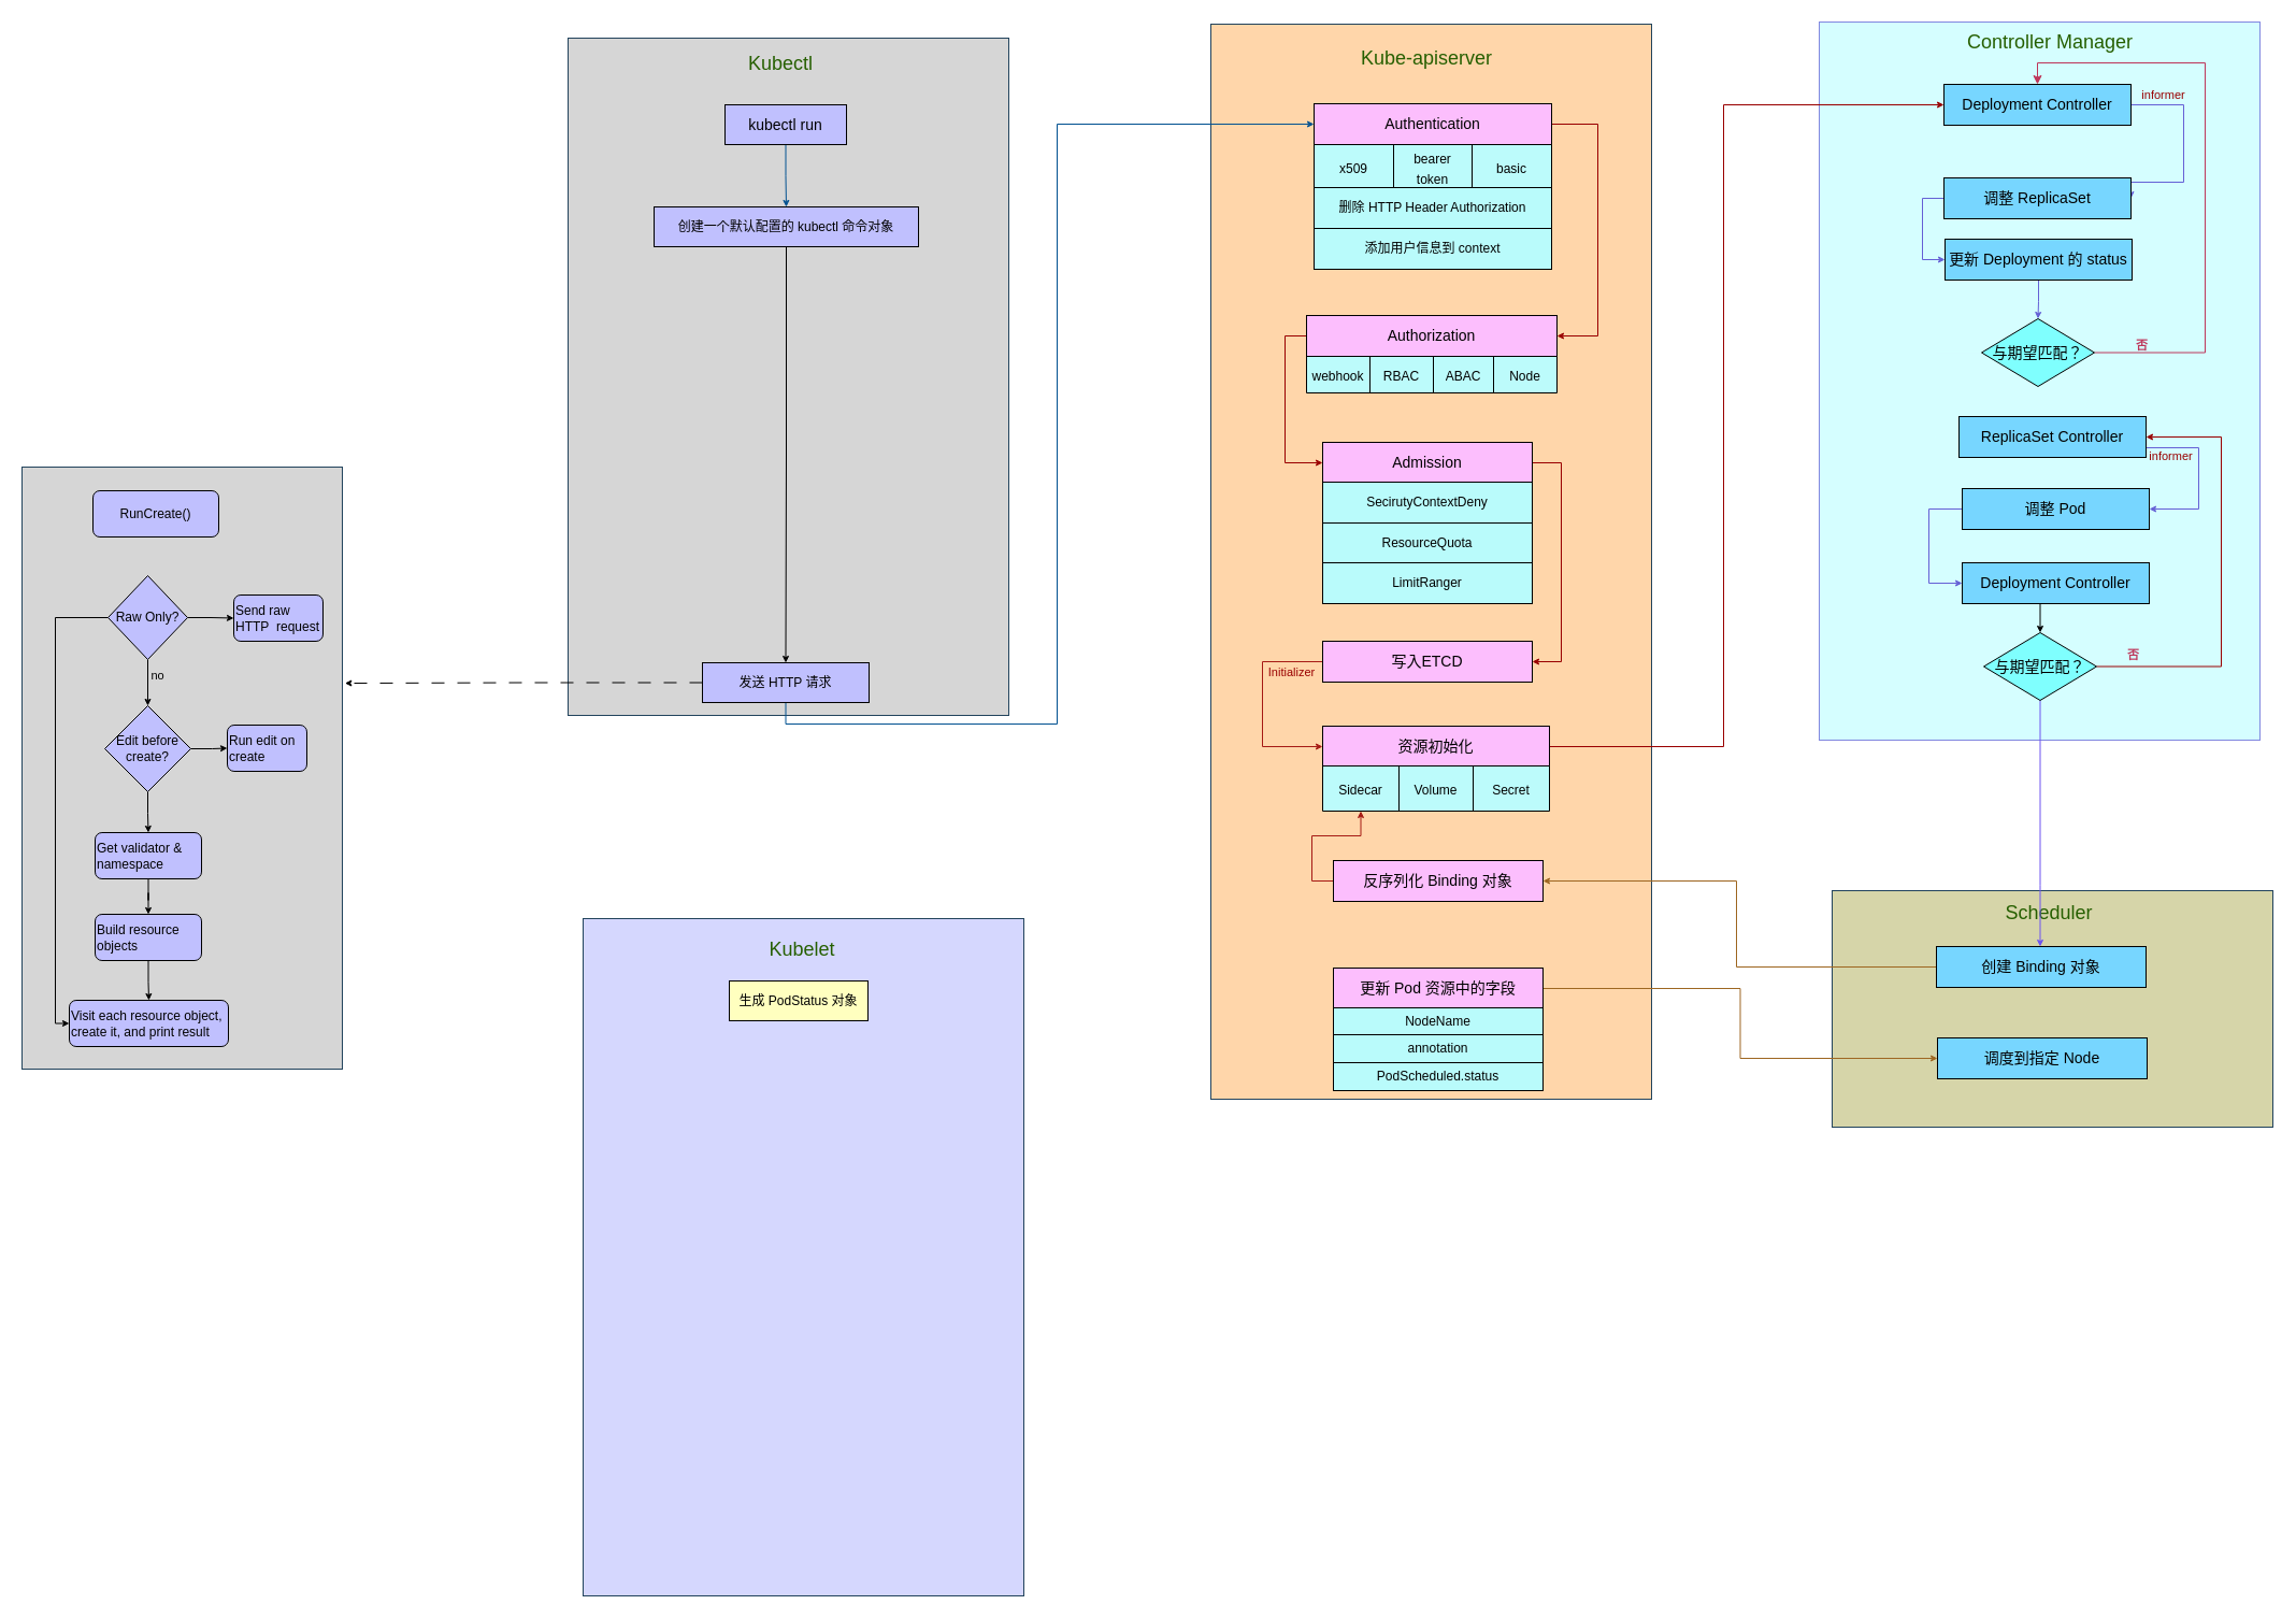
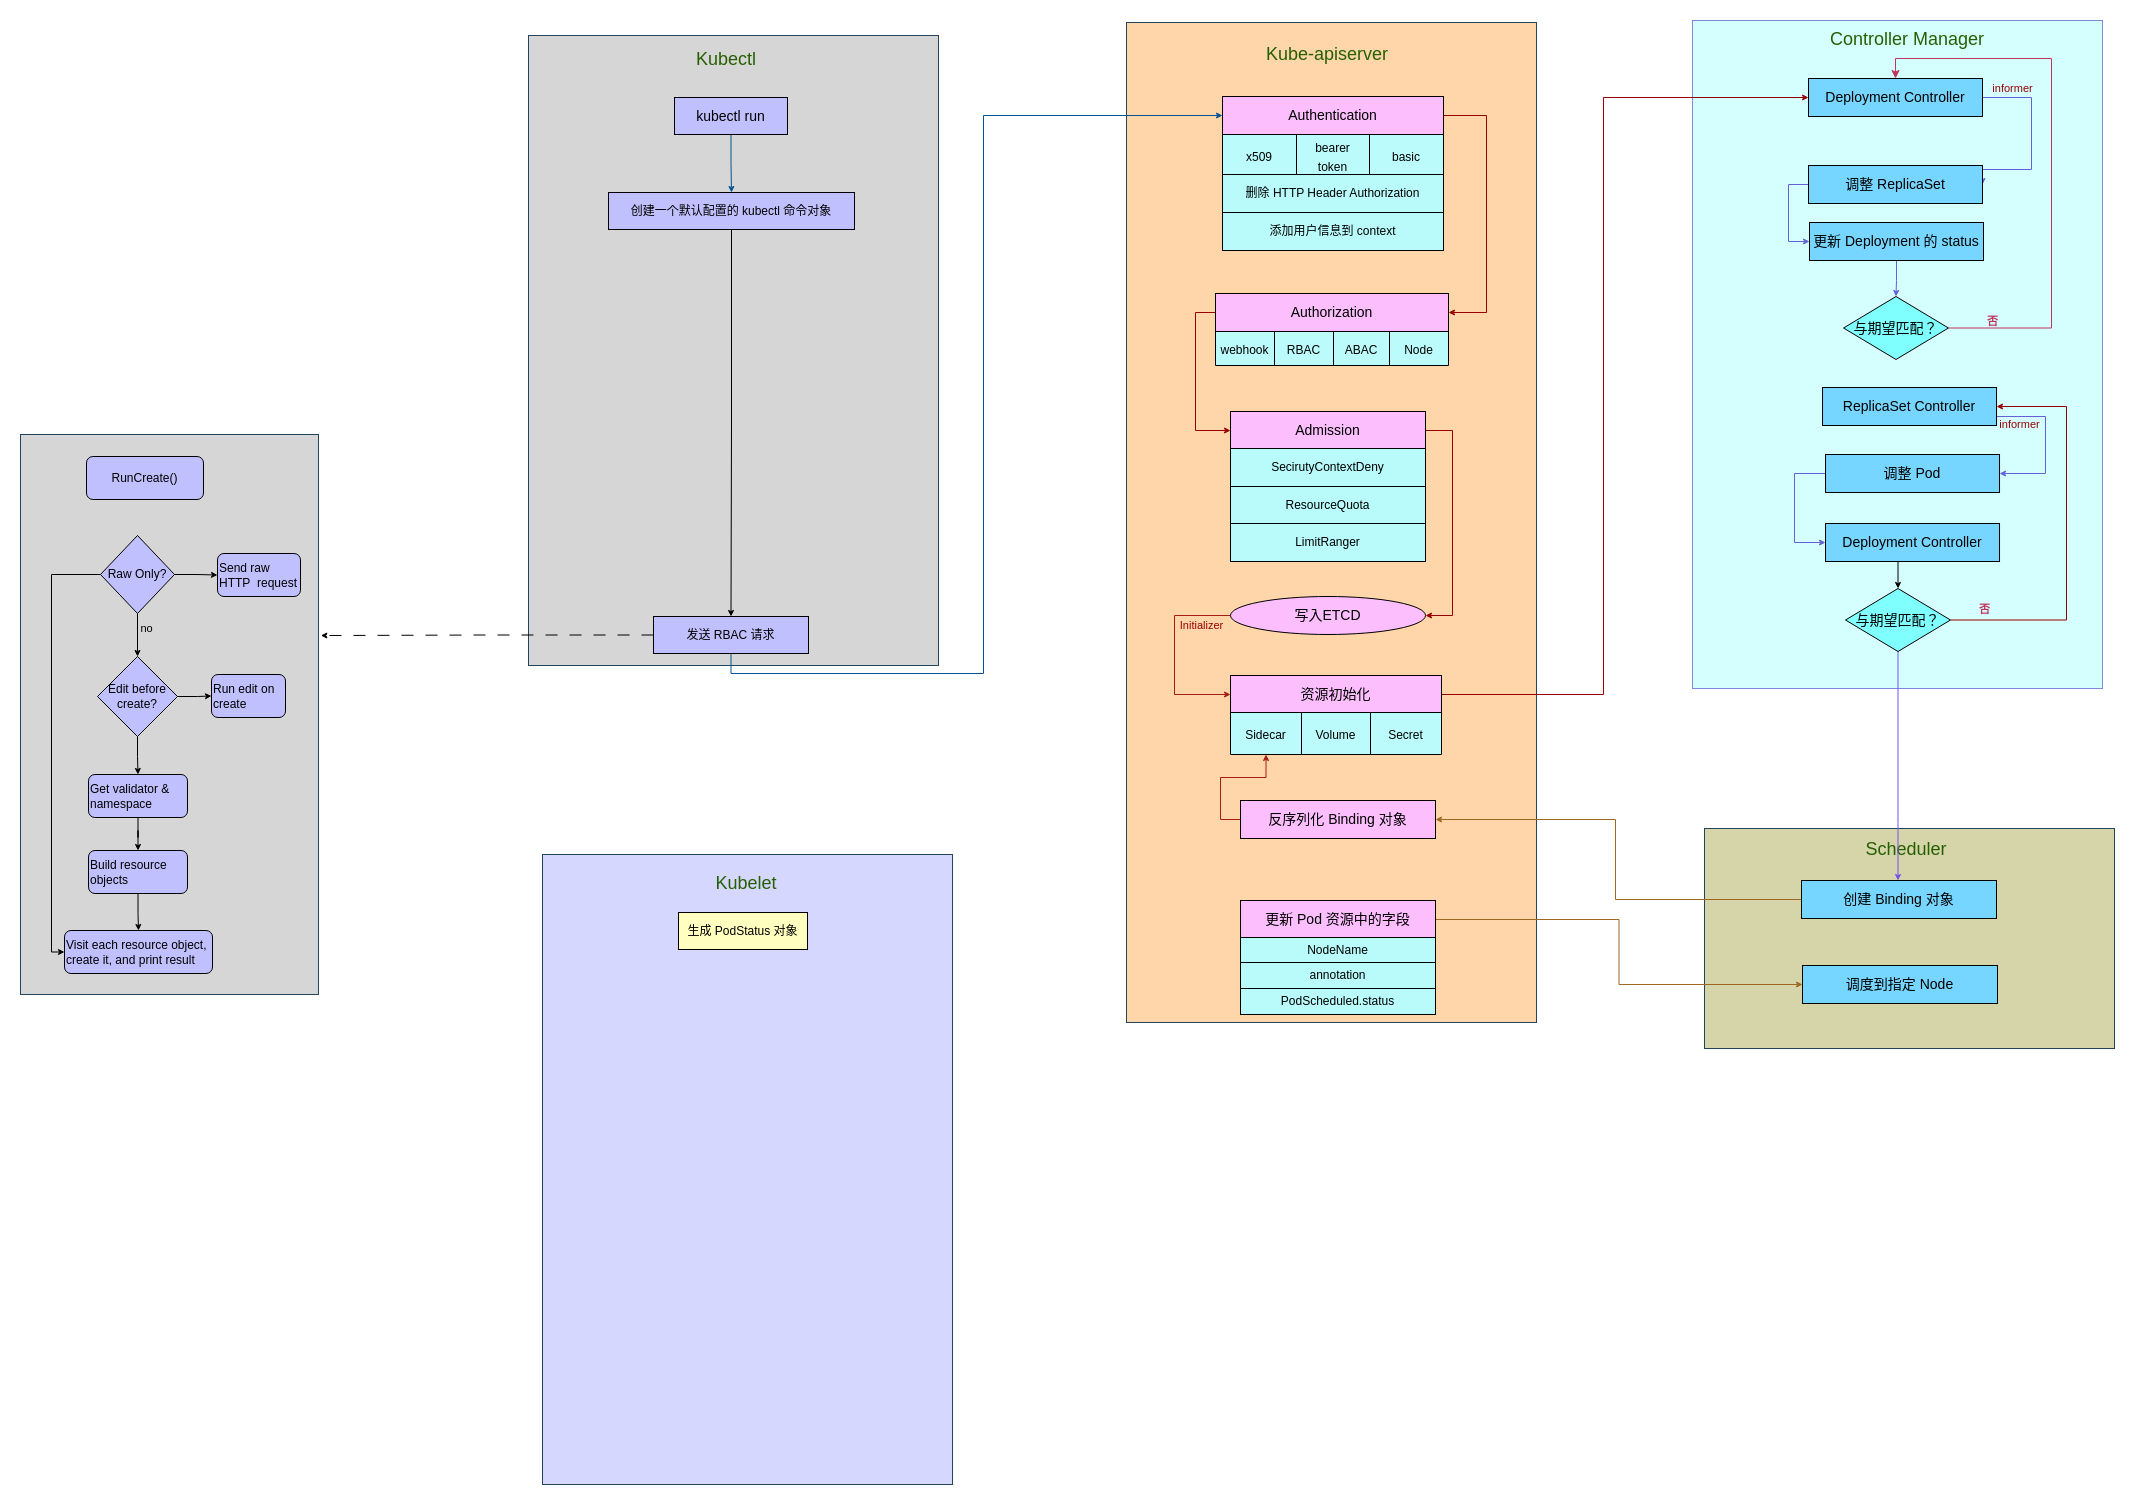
- <mxCell id="55" value="&lt;font style=&quot;font-size: 14px;&quot;&gt;写入ETCD&lt;/font&gt;" style="rounded=0;whiteSpace=wrap;html=1;fillColor=#fcbefd;" parent="1" vertex="1"><mxGeometry x="1230" y="596" width="195" height="38" as="geometry" /></mxCell>
+ <mxCell id="55" value="&lt;font style=&quot;font-size: 14px;&quot;&gt;写入ETCD&lt;/font&gt;" style="ellipse;whiteSpace=wrap;html=1;fillColor=#fcbefd;" parent="1" vertex="1"><mxGeometry x="1230" y="596" width="195" height="38" as="geometry" /></mxCell>
- <mxCell id="11" value="&lt;p data-pm-slice=&quot;1 1 []&quot;&gt;&lt;font style=&quot;font-size: 12px;&quot;&gt;发送 HTTP 请求&lt;/font&gt;&lt;/p&gt;" style="rounded=0;whiteSpace=wrap;html=1;fillColor=#c0c0fe;" parent="1" vertex="1"><mxGeometry x="653" y="616" width="155" height="37" as="geometry" /></mxCell>
+ <mxCell id="11" value="&lt;p data-pm-slice=&quot;1 1 []&quot;&gt;&lt;font style=&quot;font-size: 12px;&quot;&gt;发送 RBAC 请求&lt;/font&gt;&lt;/p&gt;" style="rounded=0;whiteSpace=wrap;html=1;fillColor=#c0c0fe;" parent="1" vertex="1"><mxGeometry x="653" y="616" width="155" height="37" as="geometry" /></mxCell>
